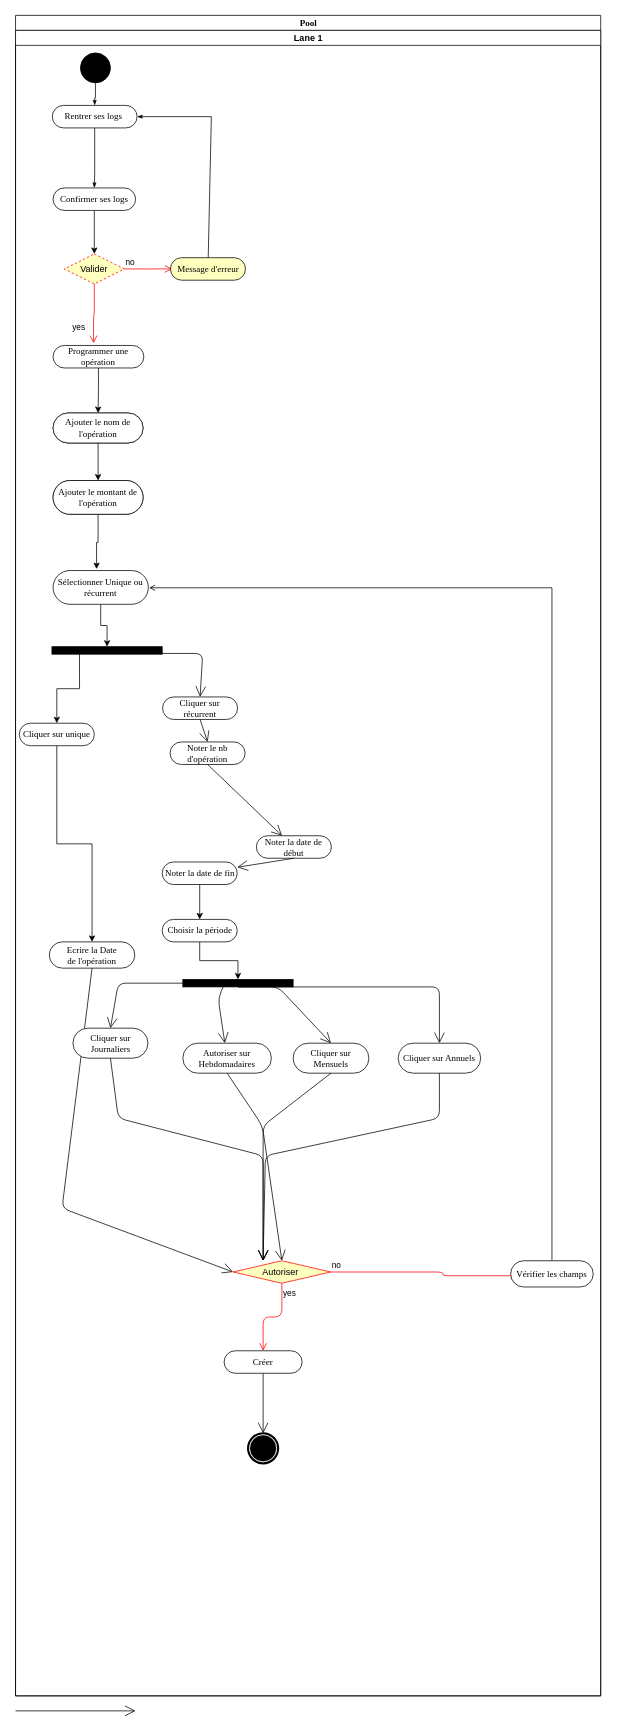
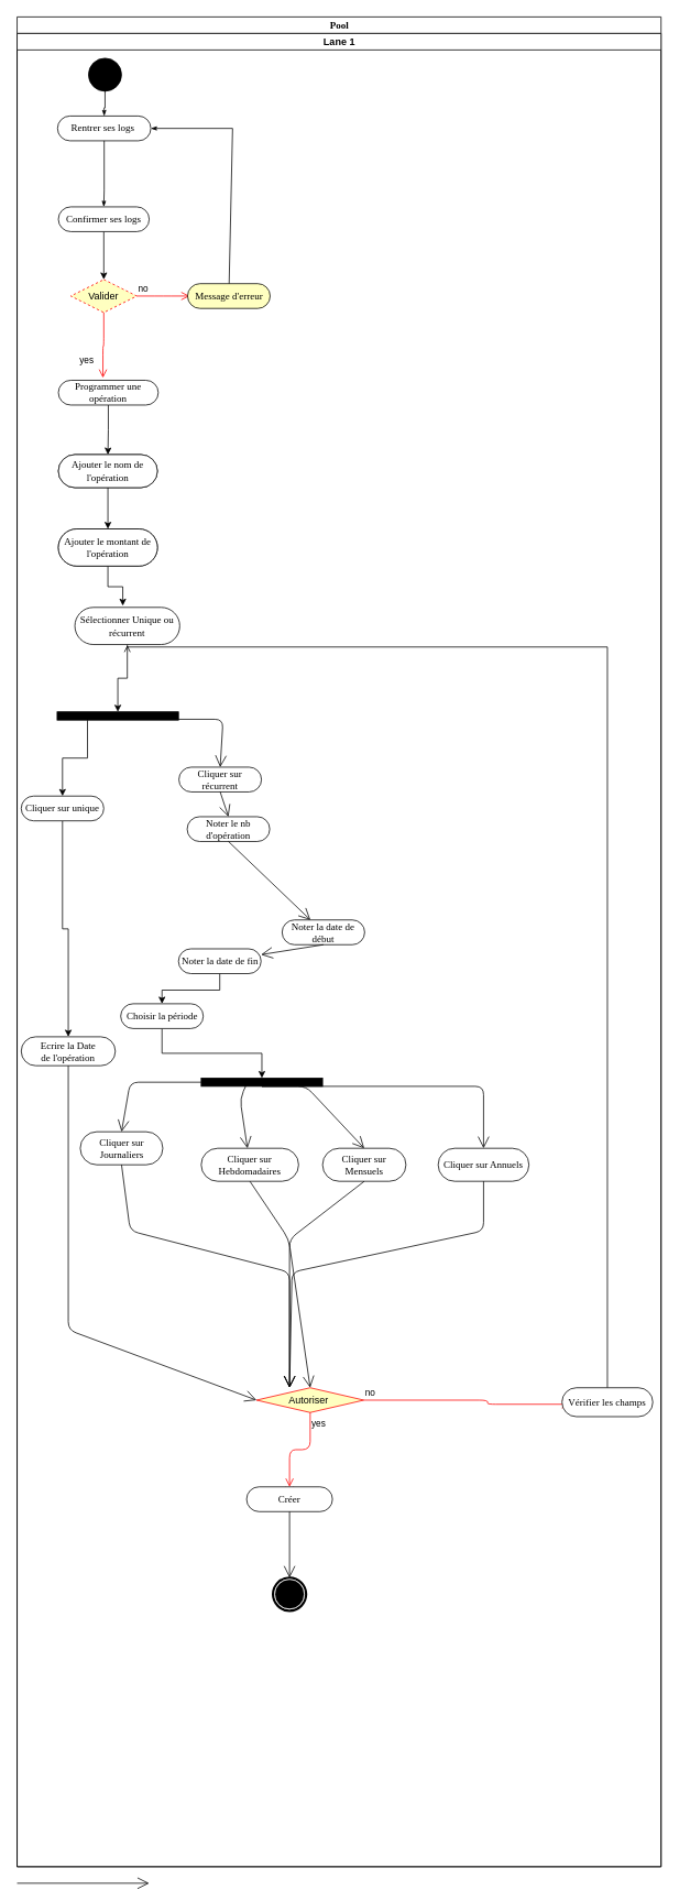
- <mxCell id="56" value="Sélectionner Unique ou récurrent" style="rounded=1;whiteSpace=wrap;html=1;shadow=0;comic=0;labelBackgroundColor=none;strokeColor=#000000;strokeWidth=1;fillColor=#ffffff;fontFamily=Verdana;fontSize=12;fontColor=#000000;align=center;arcSize=50;" vertex="1" parent="1"><mxGeometry x="70" y="760" width="127" height="45" as="geometry" /></mxCell>
+ <mxCell id="56" value="Sélectionner Unique ou récurrent" style="rounded=1;whiteSpace=wrap;html=1;shadow=0;comic=0;labelBackgroundColor=none;strokeColor=#000000;strokeWidth=1;fillColor=#ffffff;fontFamily=Verdana;fontSize=12;fontColor=#000000;align=center;arcSize=50;" vertex="1" parent="1"><mxGeometry x="90" y="735" width="127" height="45" as="geometry" /></mxCell>
- <mxCell id="36" value="Choisir la période" style="rounded=1;whiteSpace=wrap;html=1;shadow=0;comic=0;labelBackgroundColor=none;strokeColor=#000000;strokeWidth=1;fillColor=#ffffff;fontFamily=Verdana;fontSize=12;fontColor=#000000;align=center;arcSize=50;" vertex="1" parent="3"><mxGeometry x="195.5" y="1185" width="100" height="30" as="geometry" /></mxCell>
+ <mxCell id="36" value="Choisir la période" style="rounded=1;whiteSpace=wrap;html=1;shadow=0;comic=0;labelBackgroundColor=none;strokeColor=#000000;strokeWidth=1;fillColor=#ffffff;fontFamily=Verdana;fontSize=12;fontColor=#000000;align=center;arcSize=50;" vertex="1" parent="3"><mxGeometry x="125.5" y="1175" width="100" height="30" as="geometry" /></mxCell>
- <mxCell id="25" value="Ecrire la Date&lt;br&gt;de l'opération" style="rounded=1;whiteSpace=wrap;html=1;shadow=0;comic=0;labelBackgroundColor=none;strokeColor=#000000;strokeWidth=1;fillColor=#ffffff;fontFamily=Verdana;fontSize=12;fontColor=#000000;align=center;arcSize=50;" vertex="1" parent="3"><mxGeometry x="45" y="1215" width="114" height="35" as="geometry" /></mxCell>
+ <mxCell id="25" value="Ecrire la Date&lt;br&gt;de l'opération" style="rounded=1;whiteSpace=wrap;html=1;shadow=0;comic=0;labelBackgroundColor=none;strokeColor=#000000;strokeWidth=1;fillColor=#ffffff;fontFamily=Verdana;fontSize=12;fontColor=#000000;align=center;arcSize=50;" vertex="1" parent="3"><mxGeometry x="5" y="1215" width="114" height="35" as="geometry" /></mxCell>
- <mxCell id="39" value="Autoriser sur Hebdomadaires" style="rounded=1;whiteSpace=wrap;html=1;shadow=0;comic=0;labelBackgroundColor=none;strokeColor=#000000;strokeWidth=1;fillColor=#ffffff;fontFamily=Verdana;fontSize=12;fontColor=#000000;align=center;arcSize=50;" vertex="1" parent="3"><mxGeometry x="223" y="1350" width="118" height="40" as="geometry" /></mxCell>
+ <mxCell id="39" value="Cliquer sur Hebdomadaires" style="rounded=1;whiteSpace=wrap;html=1;shadow=0;comic=0;labelBackgroundColor=none;strokeColor=#000000;strokeWidth=1;fillColor=#ffffff;fontFamily=Verdana;fontSize=12;fontColor=#000000;align=center;arcSize=50;" vertex="1" parent="3"><mxGeometry x="223" y="1350" width="118" height="40" as="geometry" /></mxCell>
